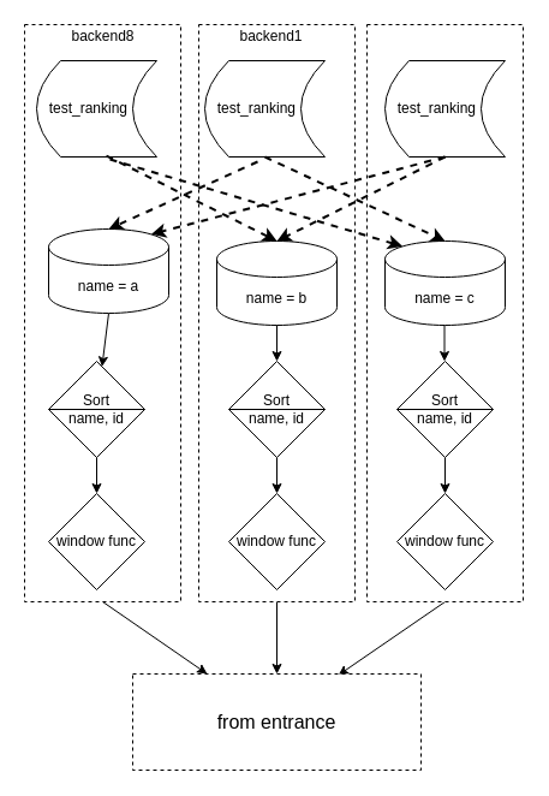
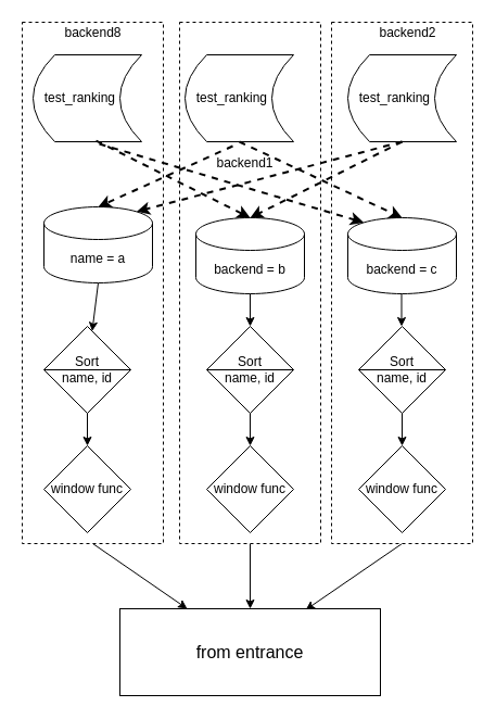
- <mxCell id="34" value="backend1" style="text;html=1;align=center;verticalAlign=middle;resizable=0;points=[];autosize=1;strokeColor=none;fillColor=none;" vertex="1" parent="1"><mxGeometry x="190" y="20" width="70" height="20" as="geometry" /></mxCell>
+ <mxCell id="34" value="backend1" style="text;html=1;align=center;verticalAlign=middle;resizable=0;points=[];autosize=1;strokeColor=none;fillColor=none;" vertex="1" parent="1"><mxGeometry x="190" y="140" width="70" height="20" as="geometry" /></mxCell>
+ <mxCell id="35" value="backend2" style="text;html=1;align=center;verticalAlign=middle;resizable=0;points=[];autosize=1;strokeColor=none;fillColor=none;" vertex="1" parent="1"><mxGeometry x="340" y="20" width="70" height="20" as="geometry" /></mxCell>
- <mxCell id="13" value="name = b" style="shape=cylinder3;whiteSpace=wrap;html=1;boundedLbl=1;backgroundOutline=1;size=15;" vertex="1" parent="1"><mxGeometry x="180" y="200" width="100" height="70" as="geometry" /></mxCell>
+ <mxCell id="13" value="backend = b" style="shape=cylinder3;whiteSpace=wrap;html=1;boundedLbl=1;backgroundOutline=1;size=15;" vertex="1" parent="1"><mxGeometry x="180" y="200" width="100" height="70" as="geometry" /></mxCell>
- <mxCell id="14" value="name = c" style="shape=cylinder3;whiteSpace=wrap;html=1;boundedLbl=1;backgroundOutline=1;size=15;" vertex="1" parent="1"><mxGeometry x="320" y="200" width="100" height="70" as="geometry" /></mxCell>
+ <mxCell id="14" value="backend = c" style="shape=cylinder3;whiteSpace=wrap;html=1;boundedLbl=1;backgroundOutline=1;size=15;" vertex="1" parent="1"><mxGeometry x="320" y="200" width="100" height="70" as="geometry" /></mxCell>
- <mxCell id="32" value="&lt;font style=&quot;font-size: 16px&quot;&gt;from entrance&lt;/font&gt;" style="rounded=0;whiteSpace=wrap;html=1;dashed=1;" vertex="1" parent="1"><mxGeometry x="110" y="560" width="240" height="80" as="geometry" /></mxCell>
+ <mxCell id="32" value="&lt;font style=&quot;font-size: 16px&quot;&gt;from entrance&lt;/font&gt;" style="rounded=0;whiteSpace=wrap;html=1;dashed=0;" vertex="1" parent="1"><mxGeometry x="110" y="560" width="240" height="80" as="geometry" /></mxCell>
